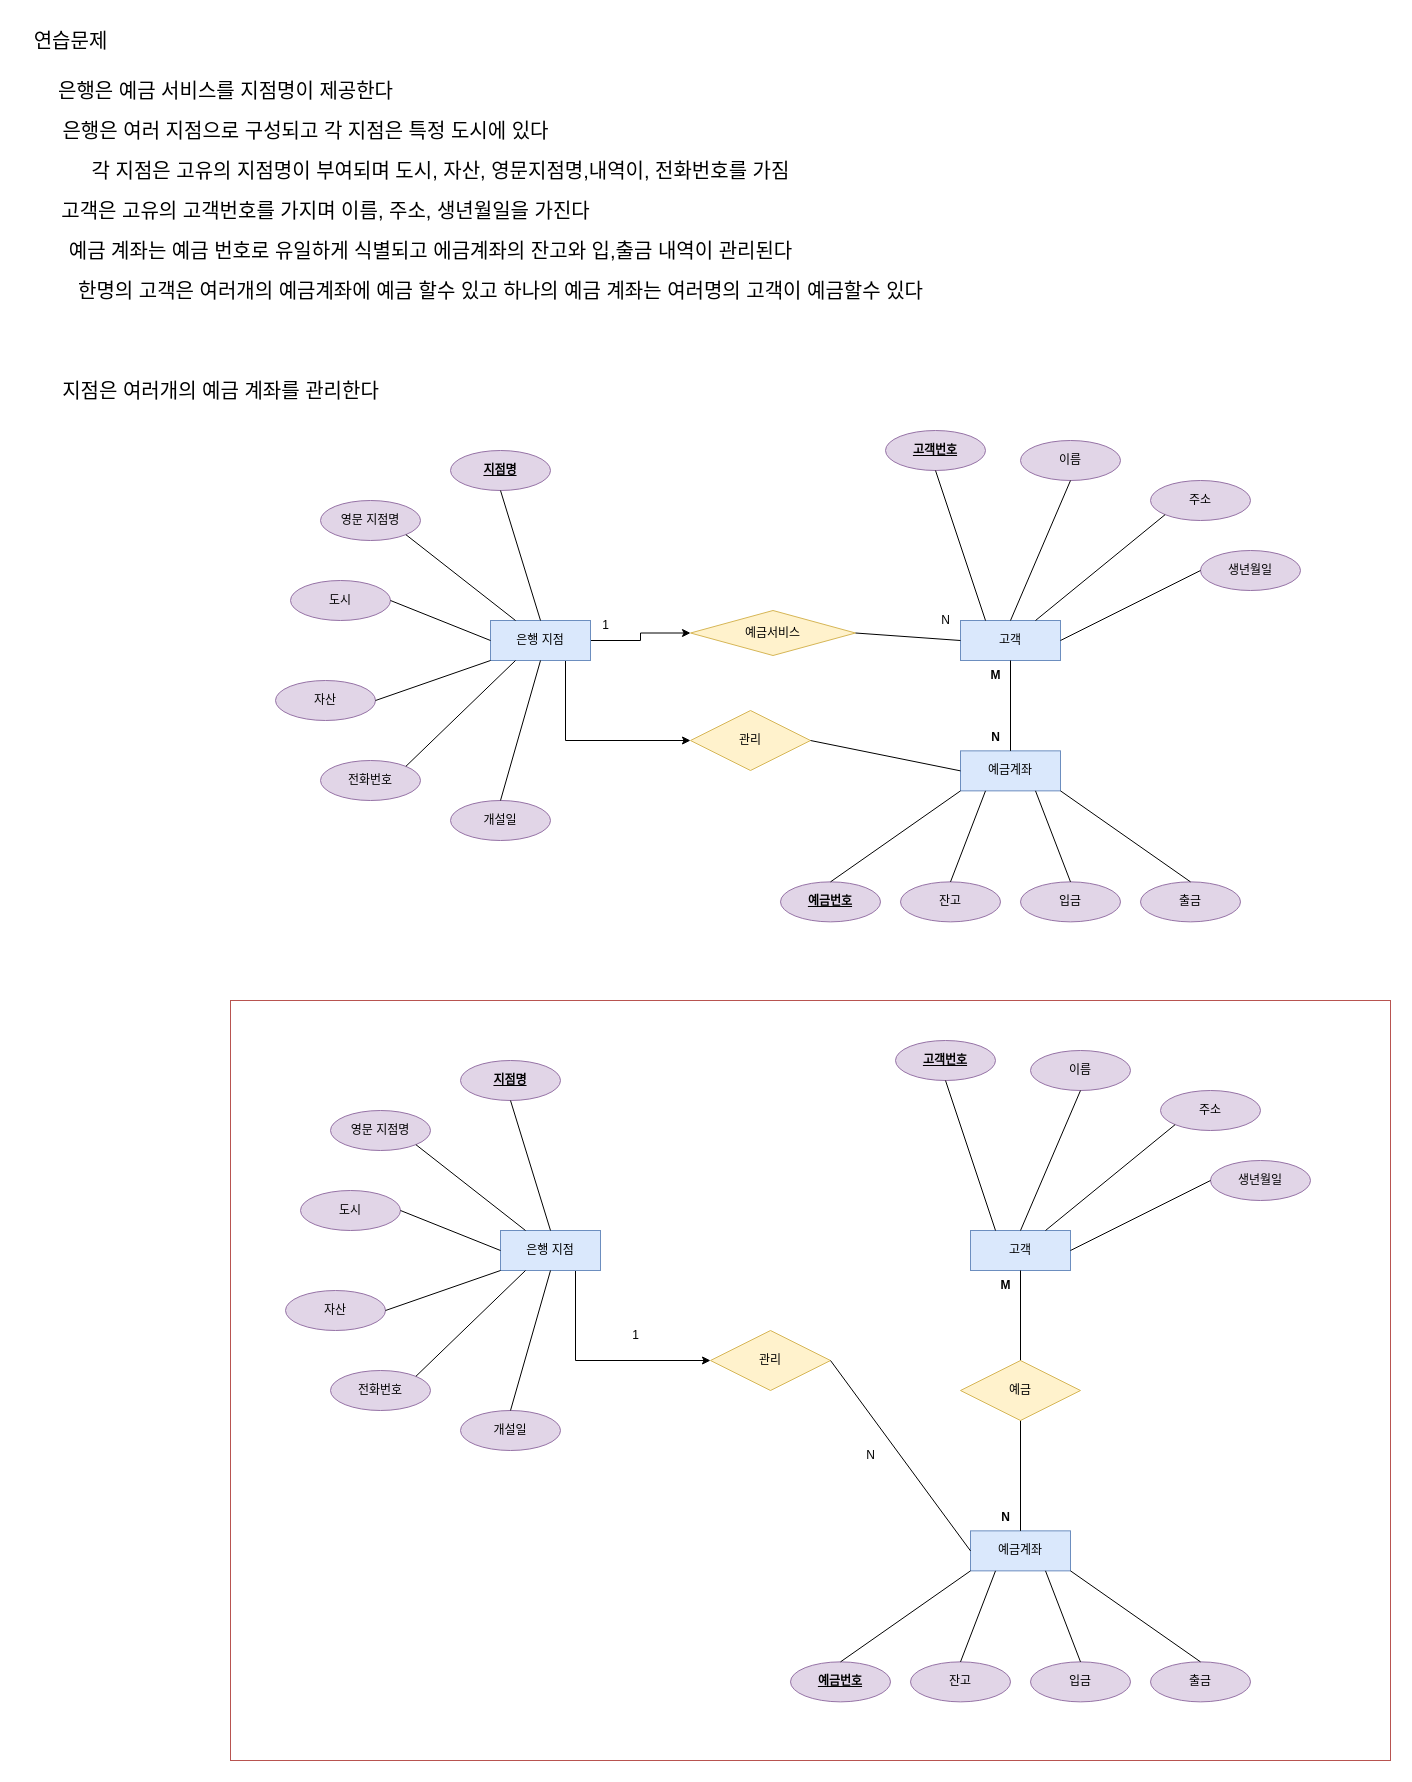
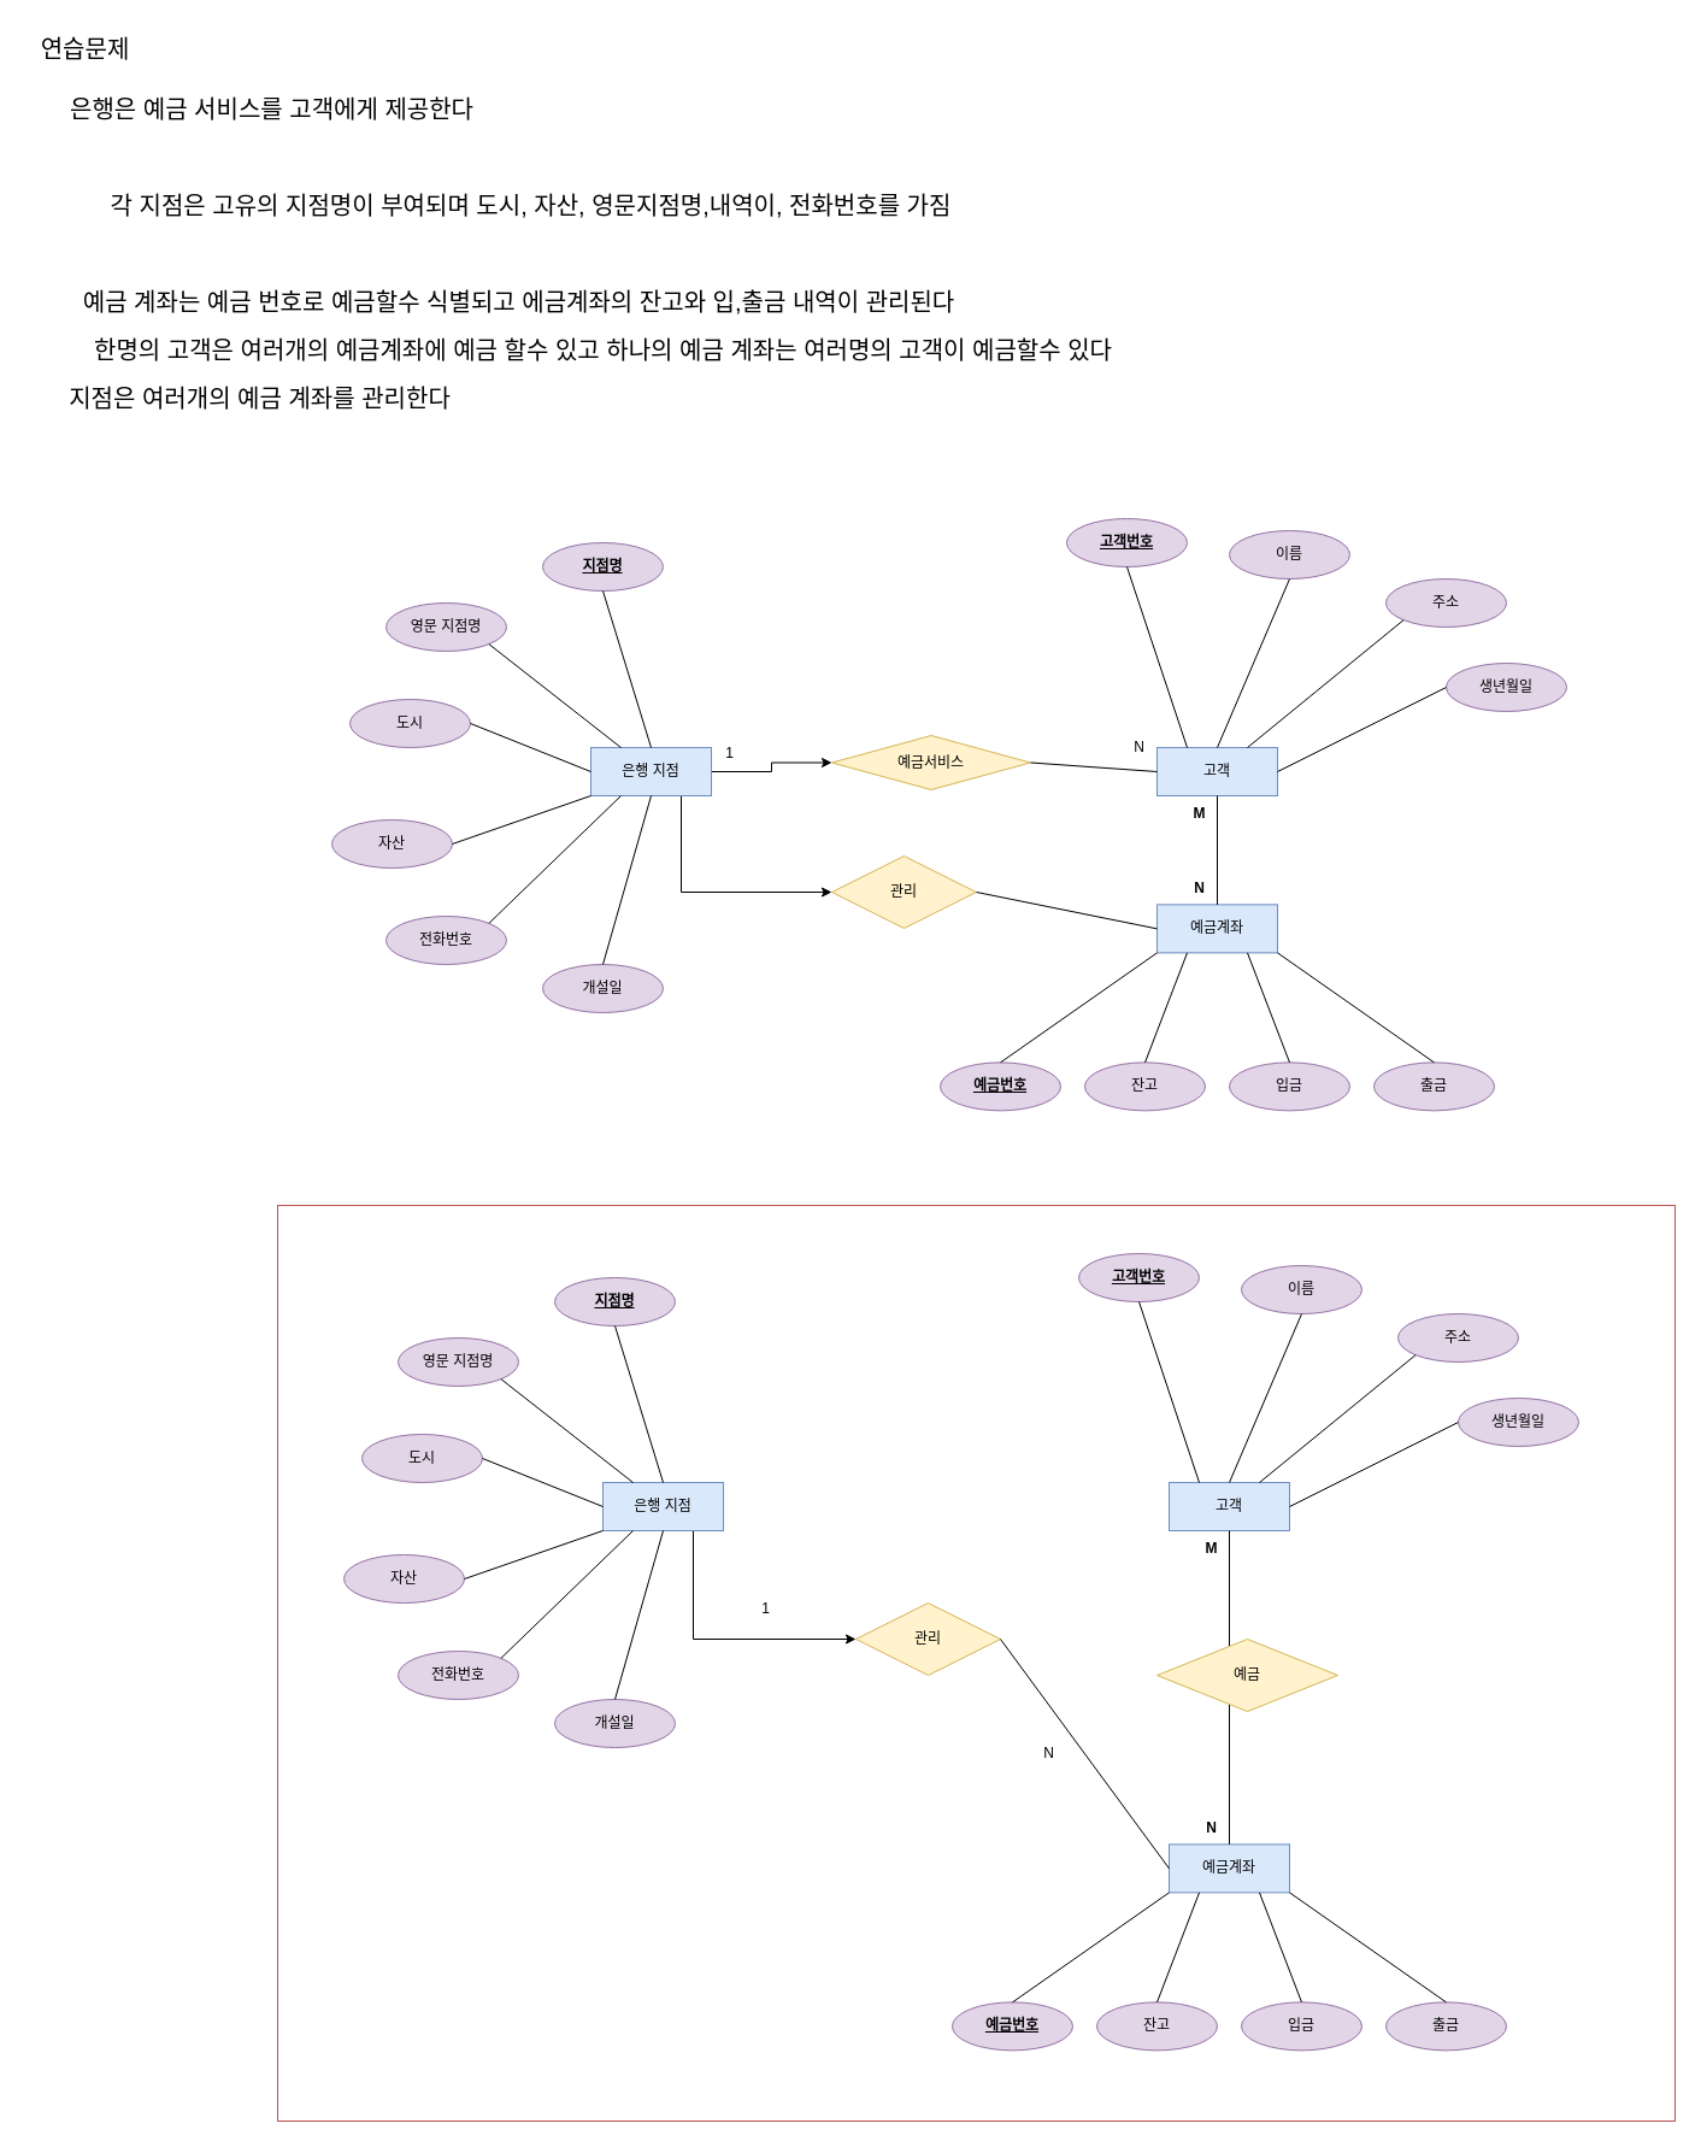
- <mxCell id="3" value="은행은 예금 서비스를 지점명이 제공한다" style="text;html=1;align=center;verticalAlign=middle;resizable=0;points=[];autosize=1;strokeColor=none;fillColor=none;fontSize=20;" vertex="1" parent="1"><mxGeometry x="30" y="70" width="390" height="40" as="geometry" /></mxCell>
+ <mxCell id="3" value="은행은 예금 서비스를 고객에게 제공한다" style="text;html=1;align=center;verticalAlign=middle;resizable=0;points=[];autosize=1;strokeColor=none;fillColor=none;fontSize=20;" vertex="1" parent="1"><mxGeometry x="30" y="70" width="390" height="40" as="geometry" /></mxCell>
- <mxCell id="4" value="은행은 여러 지점으로 구성되고 각 지점은 특정 도시에 있다" style="text;html=1;align=center;verticalAlign=middle;resizable=0;points=[];autosize=1;strokeColor=none;fillColor=none;fontSize=20;" vertex="1" parent="1"><mxGeometry x="30" y="110" width="550" height="40" as="geometry" /></mxCell>
- <mxCell id="6" value="고객은 고유의 고객번호를 가지며 이름, 주소, 생년월일을 가진다" style="text;html=1;align=center;verticalAlign=middle;resizable=0;points=[];autosize=1;strokeColor=none;fillColor=none;fontSize=20;" vertex="1" parent="1"><mxGeometry x="30" y="190" width="590" height="40" as="geometry" /></mxCell>
- <mxCell id="7" value="예금 계좌는 예금 번호로 유일하게 식별되고 에금계좌의 잔고와 입,출금 내역이 관리된다" style="text;html=1;align=center;verticalAlign=middle;resizable=0;points=[];autosize=1;strokeColor=none;fillColor=none;fontSize=20;" vertex="1" parent="1"><mxGeometry x="30" y="230" width="800" height="40" as="geometry" /></mxCell>
+ <mxCell id="7" value="예금 계좌는 예금 번호로 예금할수 식별되고 에금계좌의 잔고와 입,출금 내역이 관리된다" style="text;html=1;align=center;verticalAlign=middle;resizable=0;points=[];autosize=1;strokeColor=none;fillColor=none;fontSize=20;" vertex="1" parent="1"><mxGeometry x="30" y="230" width="800" height="40" as="geometry" /></mxCell>
- <mxCell id="9" value="지점은 여러개의 예금 계좌를 관리한다" style="text;html=1;align=center;verticalAlign=middle;resizable=0;points=[];autosize=1;strokeColor=none;fillColor=none;fontSize=20;" vertex="1" parent="1"><mxGeometry x="35" y="370" width="370" height="40" as="geometry" /></mxCell>
+ <mxCell id="9" value="지점은 여러개의 예금 계좌를 관리한다" style="text;html=1;align=center;verticalAlign=middle;resizable=0;points=[];autosize=1;strokeColor=none;fillColor=none;fontSize=20;" vertex="1" parent="1"><mxGeometry x="30" y="310" width="370" height="40" as="geometry" /></mxCell>
- <mxCell id="93" value="예금" style="shape=rhombus;perimeter=rhombusPerimeter;whiteSpace=wrap;html=1;align=center;fillColor=#fff2cc;strokeColor=#d6b656;" vertex="1" parent="1"><mxGeometry x="960" y="1360" width="120" height="60" as="geometry" /></mxCell>
+ <mxCell id="93" value="예금" style="shape=rhombus;perimeter=rhombusPerimeter;whiteSpace=wrap;html=1;align=center;fillColor=#fff2cc;strokeColor=#d6b656;" vertex="1" parent="1"><mxGeometry x="960" y="1360" width="150" height="60" as="geometry" /></mxCell>
